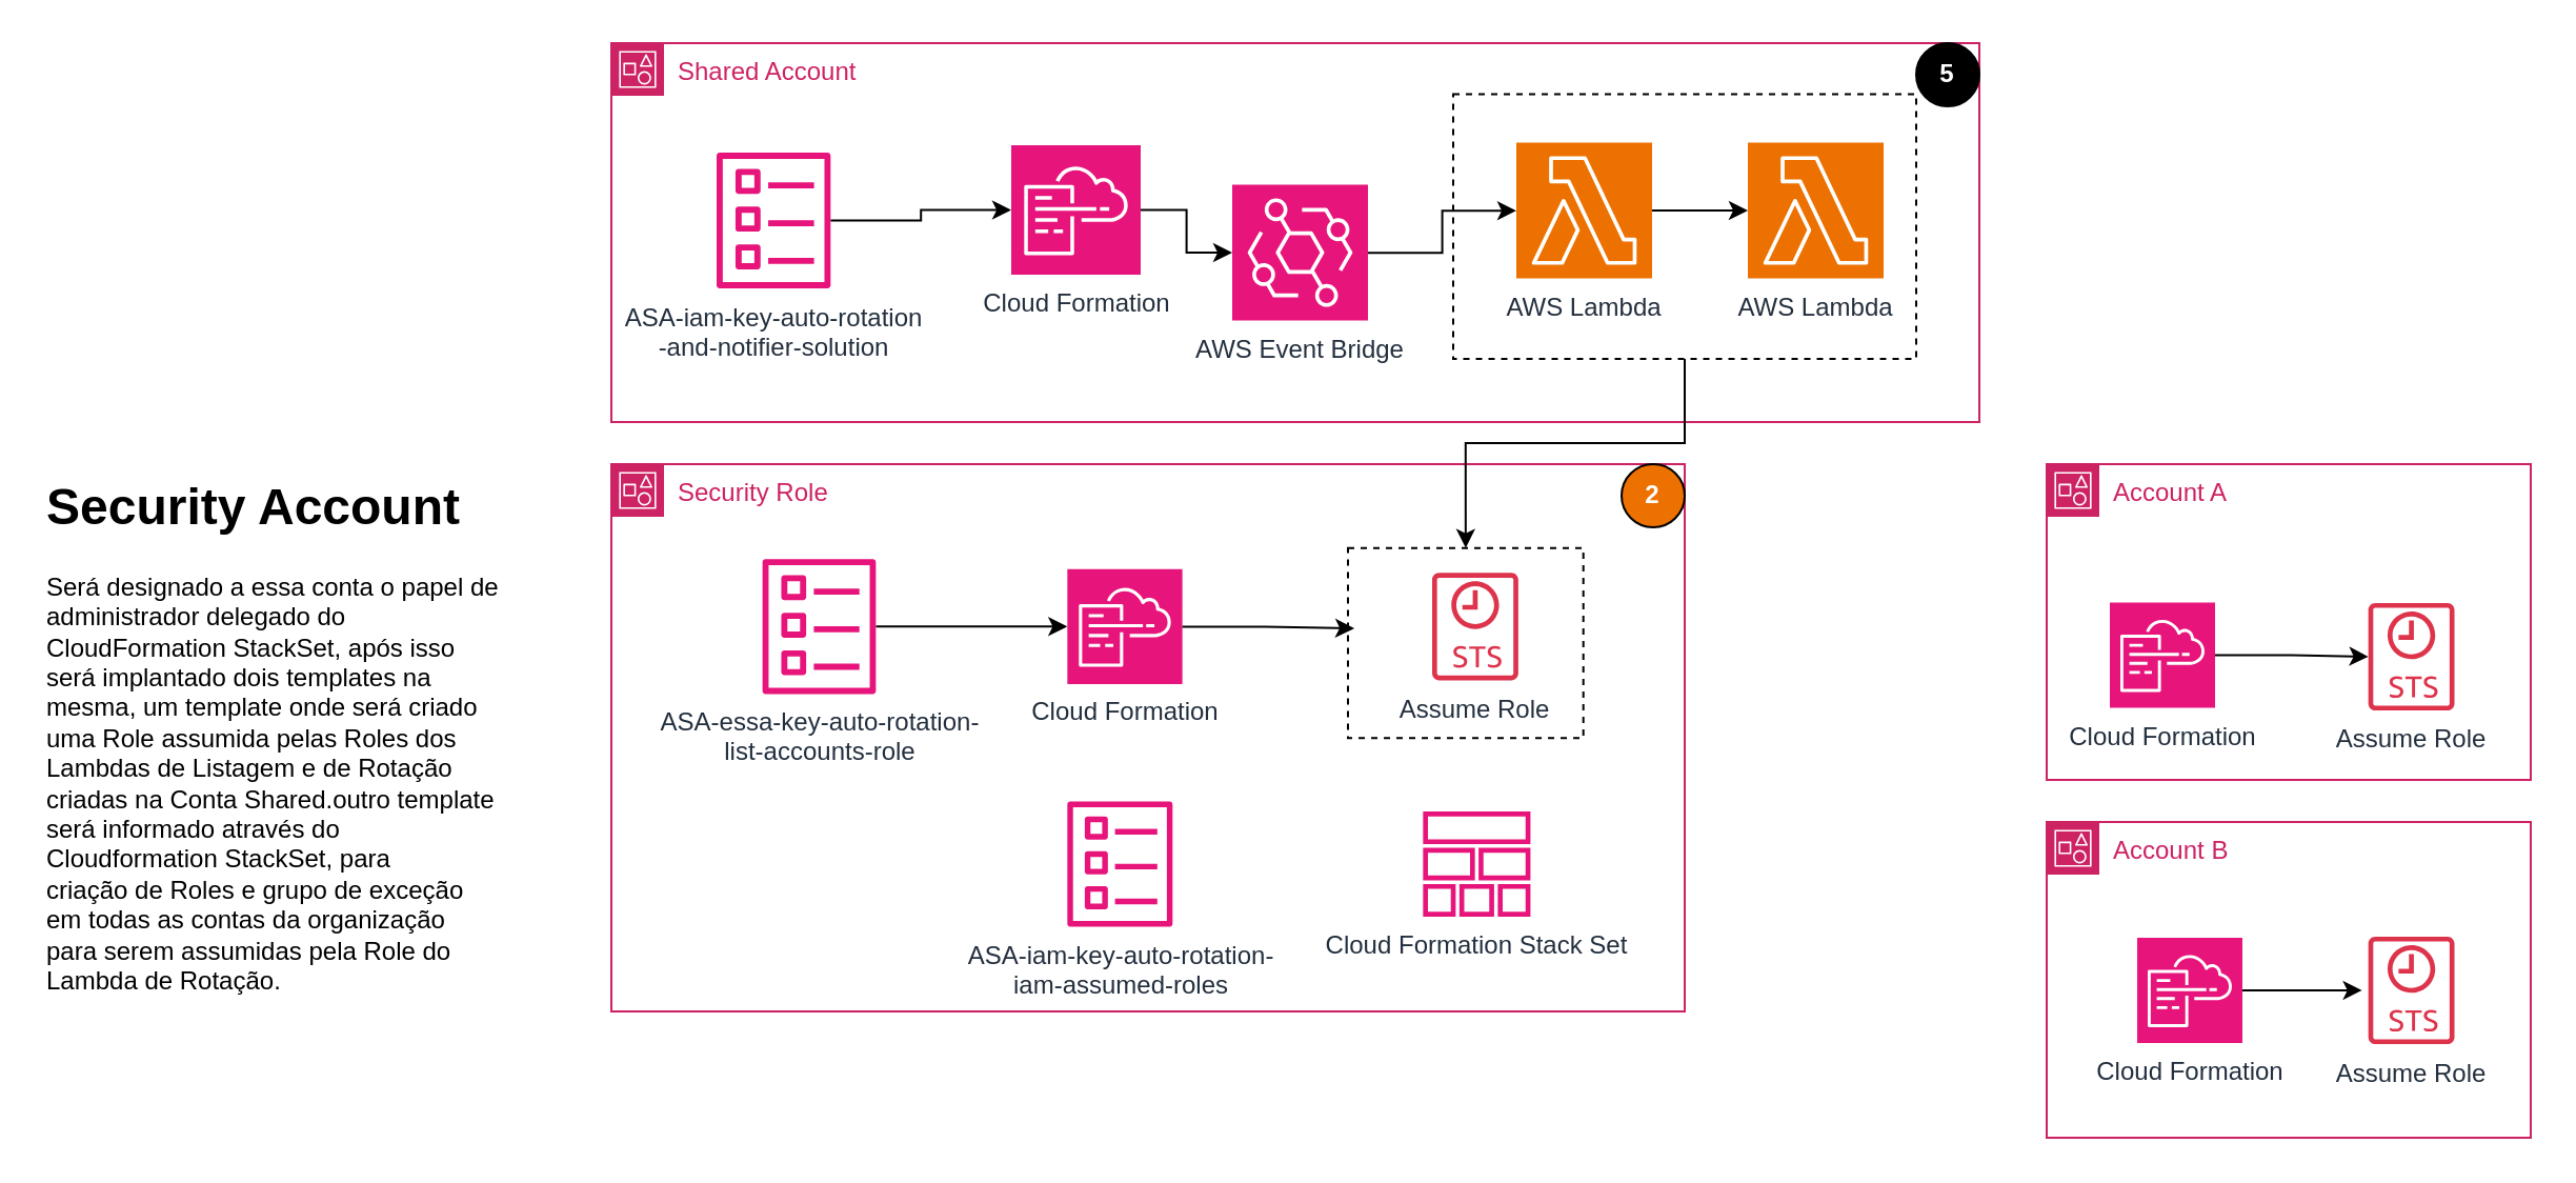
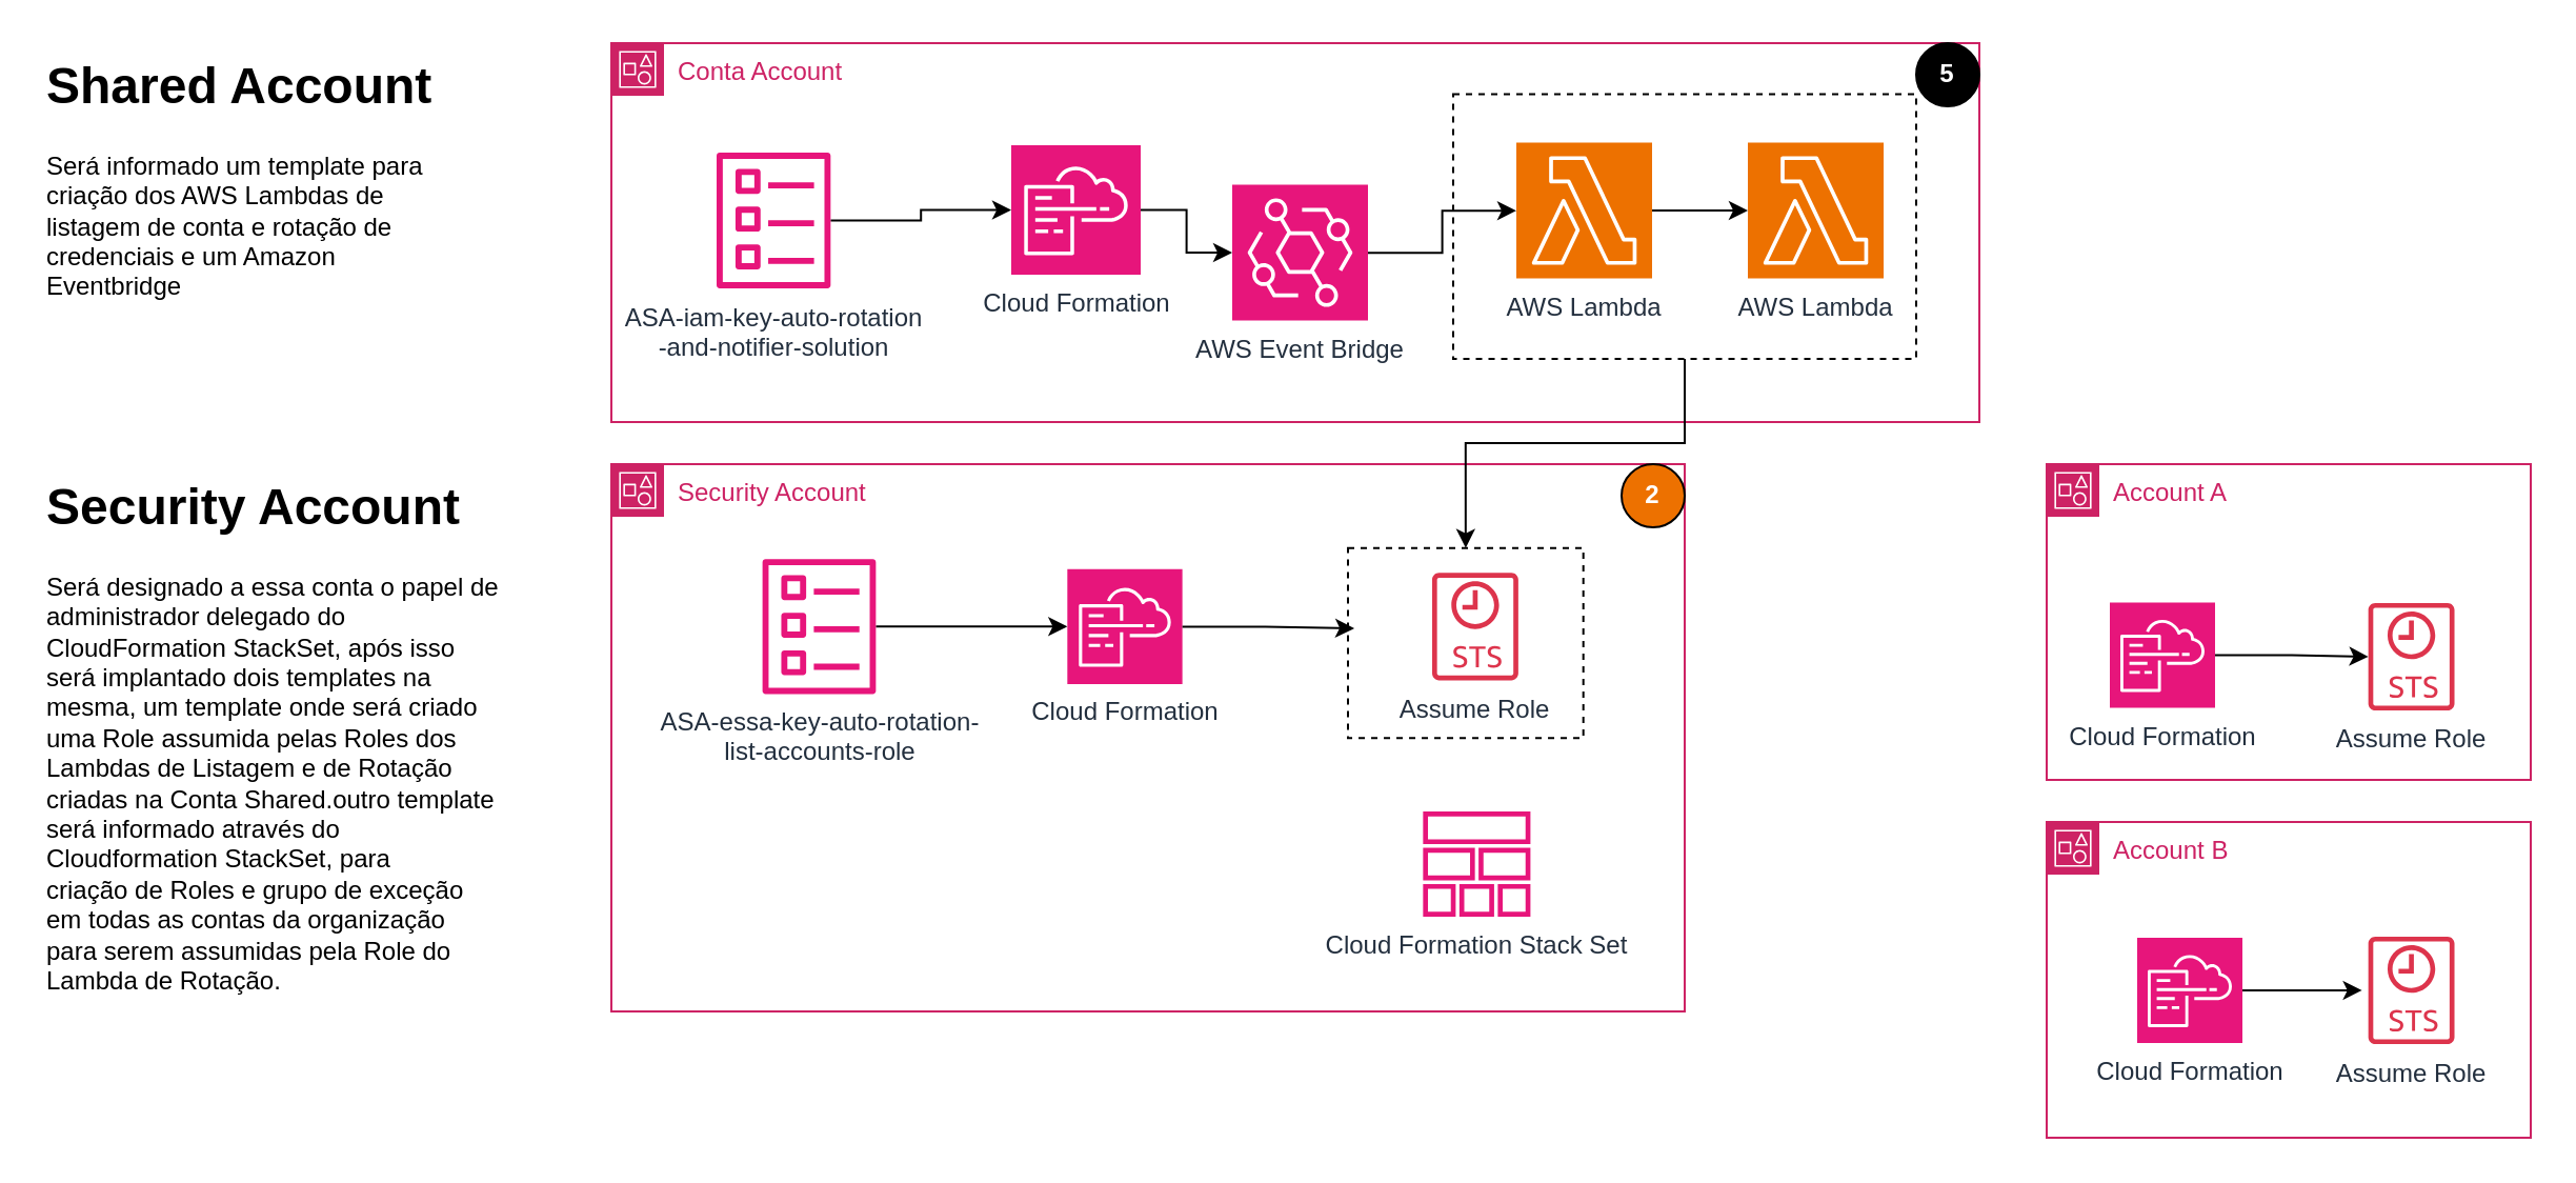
- <mxCell id="2" value="&lt;div&gt;Shared Account&lt;/div&gt;&lt;div&gt;&lt;br&gt;&lt;/div&gt;" style="points=[[0,0],[0.25,0],[0.5,0],[0.75,0],[1,0],[1,0.25],[1,0.5],[1,0.75],[1,1],[0.75,1],[0.5,1],[0.25,1],[0,1],[0,0.75],[0,0.5],[0,0.25]];outlineConnect=0;gradientColor=none;html=1;whiteSpace=wrap;fontSize=12;fontStyle=0;container=1;pointerEvents=0;collapsible=0;recursiveResize=0;shape=mxgraph.aws4.group;grIcon=mxgraph.aws4.group_account;strokeColor=#CD2264;fillColor=none;verticalAlign=top;align=left;spacingLeft=30;fontColor=#CD2264;" parent="1" vertex="1"><mxGeometry x="290" y="20" width="650" height="180" as="geometry" /></mxCell>
+ <mxCell id="2" value="&lt;div&gt;Conta Account&lt;/div&gt;&lt;div&gt;&lt;br&gt;&lt;/div&gt;" style="points=[[0,0],[0.25,0],[0.5,0],[0.75,0],[1,0],[1,0.25],[1,0.5],[1,0.75],[1,1],[0.75,1],[0.5,1],[0.25,1],[0,1],[0,0.75],[0,0.5],[0,0.25]];outlineConnect=0;gradientColor=none;html=1;whiteSpace=wrap;fontSize=12;fontStyle=0;container=1;pointerEvents=0;collapsible=0;recursiveResize=0;shape=mxgraph.aws4.group;grIcon=mxgraph.aws4.group_account;strokeColor=#CD2264;fillColor=none;verticalAlign=top;align=left;spacingLeft=30;fontColor=#CD2264;" parent="1" vertex="1"><mxGeometry x="290" y="20" width="650" height="180" as="geometry" /></mxCell>
+ <mxCell id="24" value="&lt;h1 style=&quot;margin-top: 0px;&quot;&gt;Shared Account&lt;br&gt;&lt;/h1&gt;Será informado um template para criação dos AWS Lambdas de listagem de conta e rotação de credenciais e um Amazon Eventbridge" style="text;html=1;whiteSpace=wrap;overflow=hidden;rounded=0;" parent="1" vertex="1"><mxGeometry x="20" y="20" width="200" height="130" as="geometry" /></mxCell>
- <mxCell id="14" value="&lt;div&gt;Security Role&lt;/div&gt;&lt;div&gt;&lt;br&gt;&lt;/div&gt;" style="points=[[0,0],[0.25,0],[0.5,0],[0.75,0],[1,0],[1,0.25],[1,0.5],[1,0.75],[1,1],[0.75,1],[0.5,1],[0.25,1],[0,1],[0,0.75],[0,0.5],[0,0.25]];outlineConnect=0;gradientColor=none;html=1;whiteSpace=wrap;fontSize=12;fontStyle=0;container=1;pointerEvents=0;collapsible=0;recursiveResize=0;shape=mxgraph.aws4.group;grIcon=mxgraph.aws4.group_account;strokeColor=#CD2264;fillColor=none;verticalAlign=top;align=left;spacingLeft=30;fontColor=#CD2264;dashed=0;" parent="1" vertex="1"><mxGeometry x="290" y="220" width="510" height="260" as="geometry" /></mxCell>
+ <mxCell id="14" value="&lt;div&gt;Security Account&lt;/div&gt;&lt;div&gt;&lt;br&gt;&lt;/div&gt;" style="points=[[0,0],[0.25,0],[0.5,0],[0.75,0],[1,0],[1,0.25],[1,0.5],[1,0.75],[1,1],[0.75,1],[0.5,1],[0.25,1],[0,1],[0,0.75],[0,0.5],[0,0.25]];outlineConnect=0;gradientColor=none;html=1;whiteSpace=wrap;fontSize=12;fontStyle=0;container=1;pointerEvents=0;collapsible=0;recursiveResize=0;shape=mxgraph.aws4.group;grIcon=mxgraph.aws4.group_account;strokeColor=#CD2264;fillColor=none;verticalAlign=top;align=left;spacingLeft=30;fontColor=#CD2264;dashed=0;" parent="1" vertex="1"><mxGeometry x="290" y="220" width="510" height="260" as="geometry" /></mxCell>
- <mxCell id="22" value="&lt;div&gt;ASA-iam-key-auto-rotation-&lt;br&gt;iam-assumed-roles&lt;/div&gt;&lt;div&gt;&lt;br&gt;&lt;/div&gt;" style="sketch=0;outlineConnect=0;fontColor=#232F3E;gradientColor=none;fillColor=#E7157B;strokeColor=none;dashed=0;verticalLabelPosition=bottom;verticalAlign=top;align=center;html=1;fontSize=12;fontStyle=0;aspect=fixed;pointerEvents=1;shape=mxgraph.aws4.template;" parent="14" vertex="1"><mxGeometry x="216.66" y="160" width="50" height="60" as="geometry" /></mxCell>
